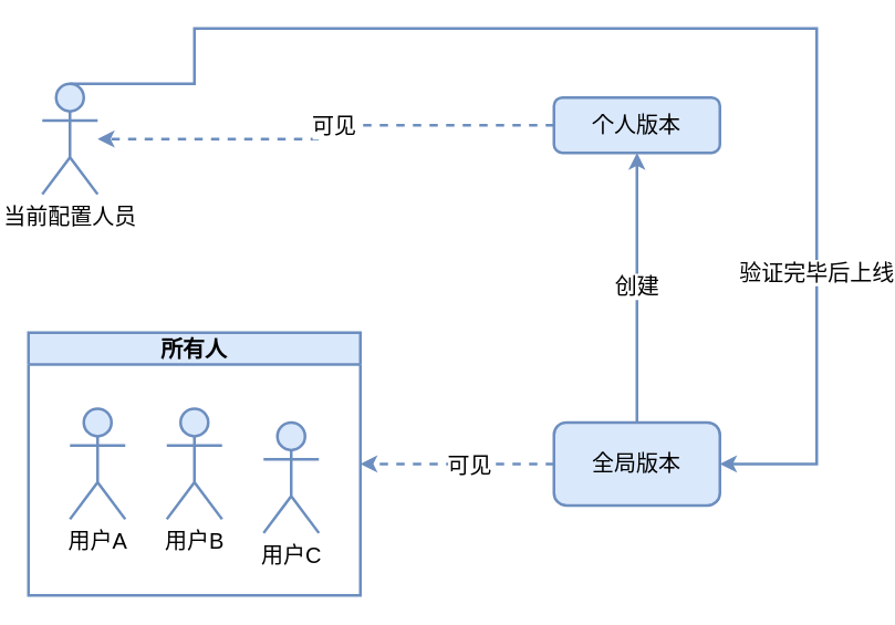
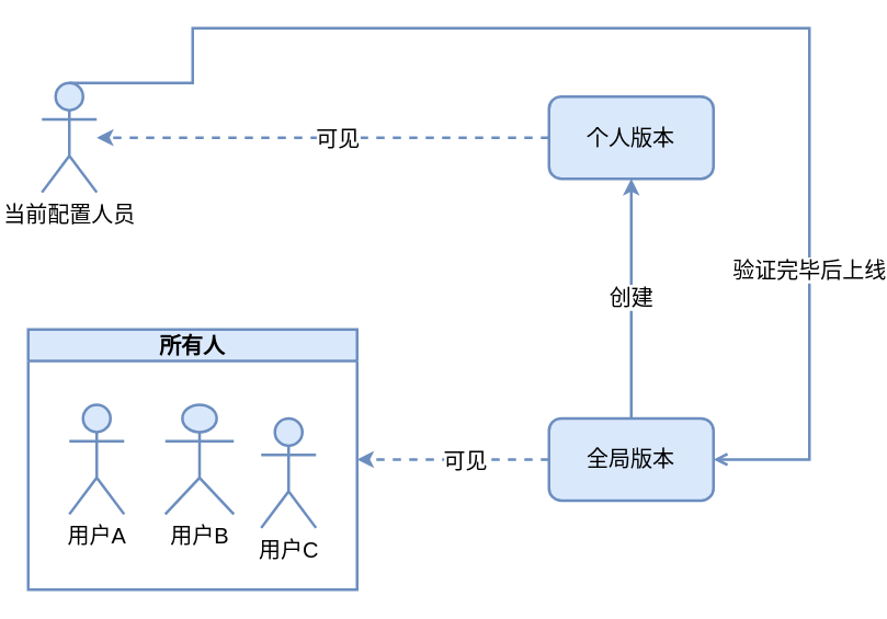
- <mxCell id="15" value="个人版本" style="rounded=1;whiteSpace=wrap;html=1;fillColor=#dae8fc;strokeColor=#6c8ebf;strokeWidth=2;fontSize=16;" vertex="1" parent="1"><mxGeometry x="400" y="70" width="120" height="40" as="geometry" /></mxCell>
+ <mxCell id="15" value="个人版本" style="rounded=1;whiteSpace=wrap;html=1;fillColor=#dae8fc;strokeColor=#6c8ebf;strokeWidth=2;fontSize=16;" vertex="1" parent="1"><mxGeometry x="400" y="70" width="120" height="60" as="geometry" /></mxCell>
- <mxCell id="11" value="用户B" style="shape=umlActor;verticalLabelPosition=bottom;verticalAlign=top;html=1;outlineConnect=0;strokeWidth=2;fontSize=16;fillColor=#dae8fc;strokeColor=#6c8ebf;" vertex="1" parent="9"><mxGeometry x="100" y="55" width="40" height="80" as="geometry" /></mxCell>
+ <mxCell id="11" value="用户B" style="shape=umlActor;verticalLabelPosition=bottom;verticalAlign=top;html=1;outlineConnect=0;strokeWidth=2;fontSize=16;fillColor=#dae8fc;strokeColor=#6c8ebf;" vertex="1" parent="9"><mxGeometry x="100" y="55" width="50" height="80" as="geometry" /></mxCell>
- <mxCell id="6" style="edgeStyle=orthogonalEdgeStyle;rounded=0;orthogonalLoop=1;jettySize=auto;html=1;exitX=0.5;exitY=0;exitDx=0;exitDy=0;exitPerimeter=0;entryX=1;entryY=0.5;entryDx=0;entryDy=0;startArrow=none;startFill=0;endArrow=classic;endFill=1;strokeWidth=2;fontSize=16;fontColor=#000000;fillColor=#dae8fc;strokeColor=#6c8ebf;" edge="1" parent="1" source="8" target="5"><mxGeometry relative="1" as="geometry"><Array as="points"><mxPoint x="140" y="20" /><mxPoint x="590" y="20" /><mxPoint x="590" y="335" /></Array></mxGeometry></mxCell>
+ <mxCell id="6" style="edgeStyle=orthogonalEdgeStyle;rounded=0;orthogonalLoop=1;jettySize=auto;html=1;exitX=0.5;exitY=0;exitDx=0;exitDy=0;exitPerimeter=0;entryX=1;entryY=0.5;entryDx=0;entryDy=0;startArrow=none;startFill=0;endArrow=open;endFill=1;strokeWidth=2;fontSize=16;fontColor=#000000;fillColor=#dae8fc;strokeColor=#6c8ebf;" edge="1" parent="1" source="8" target="5"><mxGeometry relative="1" as="geometry"><Array as="points"><mxPoint x="140" y="20" /><mxPoint x="590" y="20" /><mxPoint x="590" y="335" /></Array></mxGeometry></mxCell>
